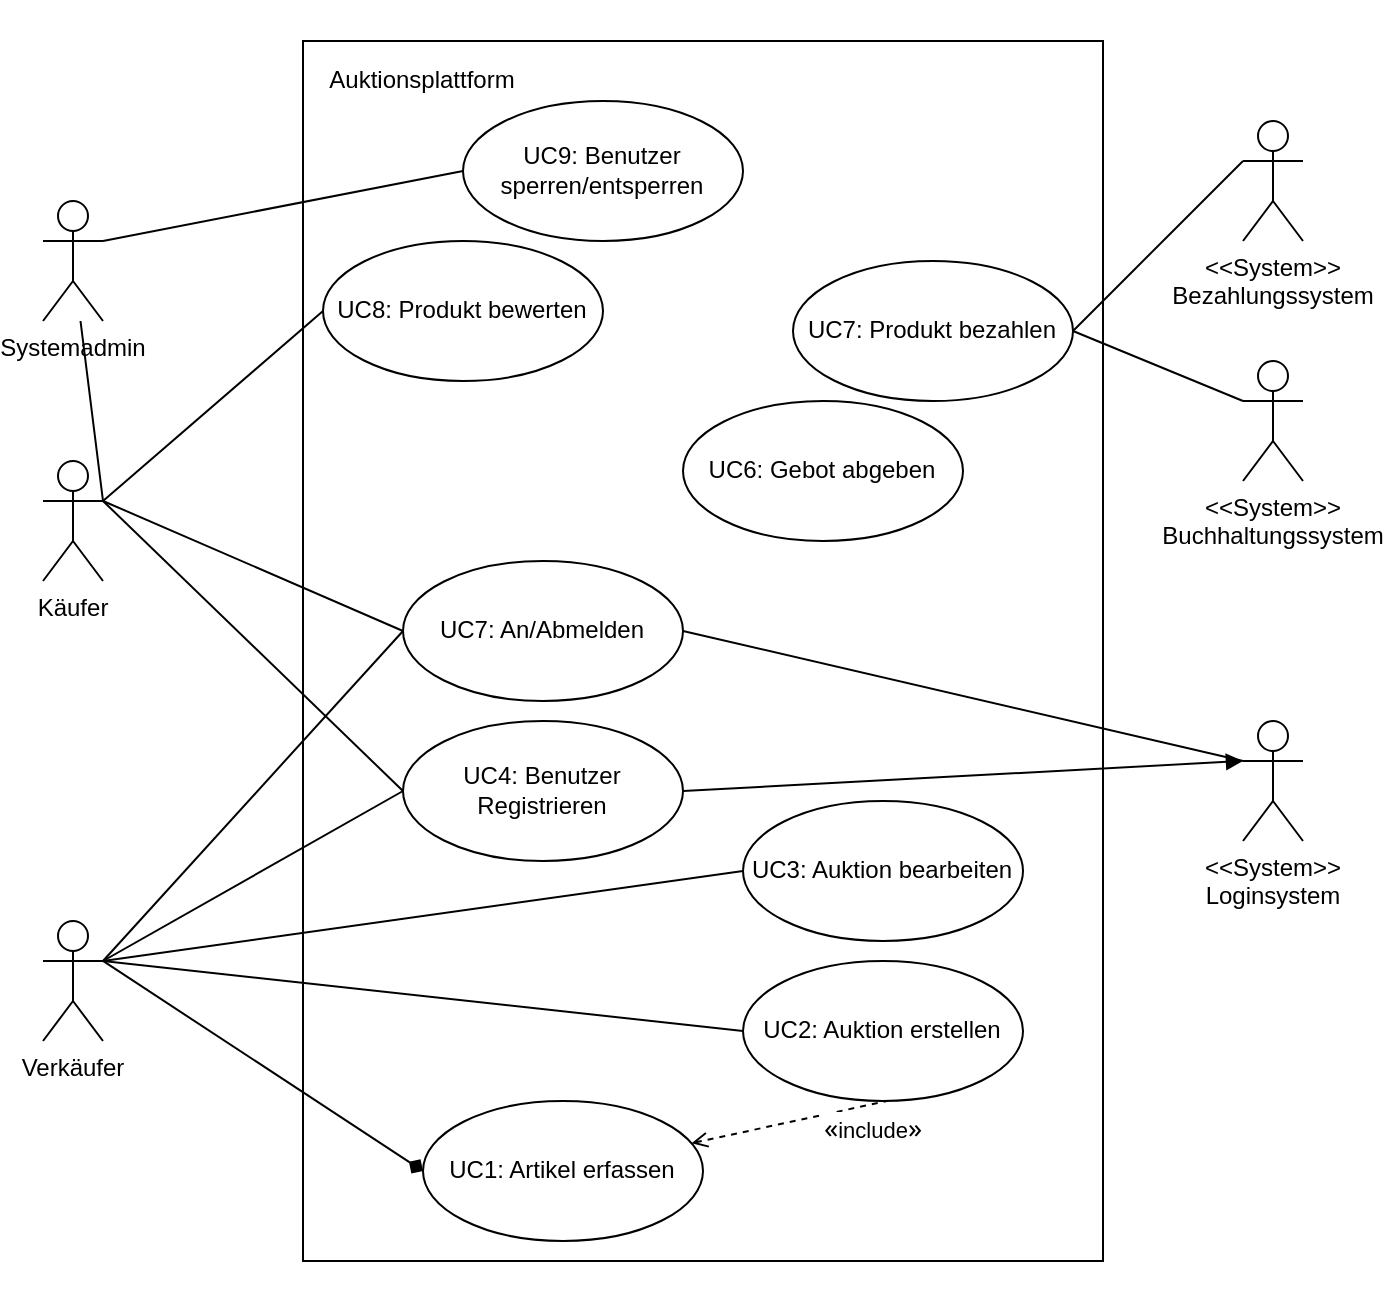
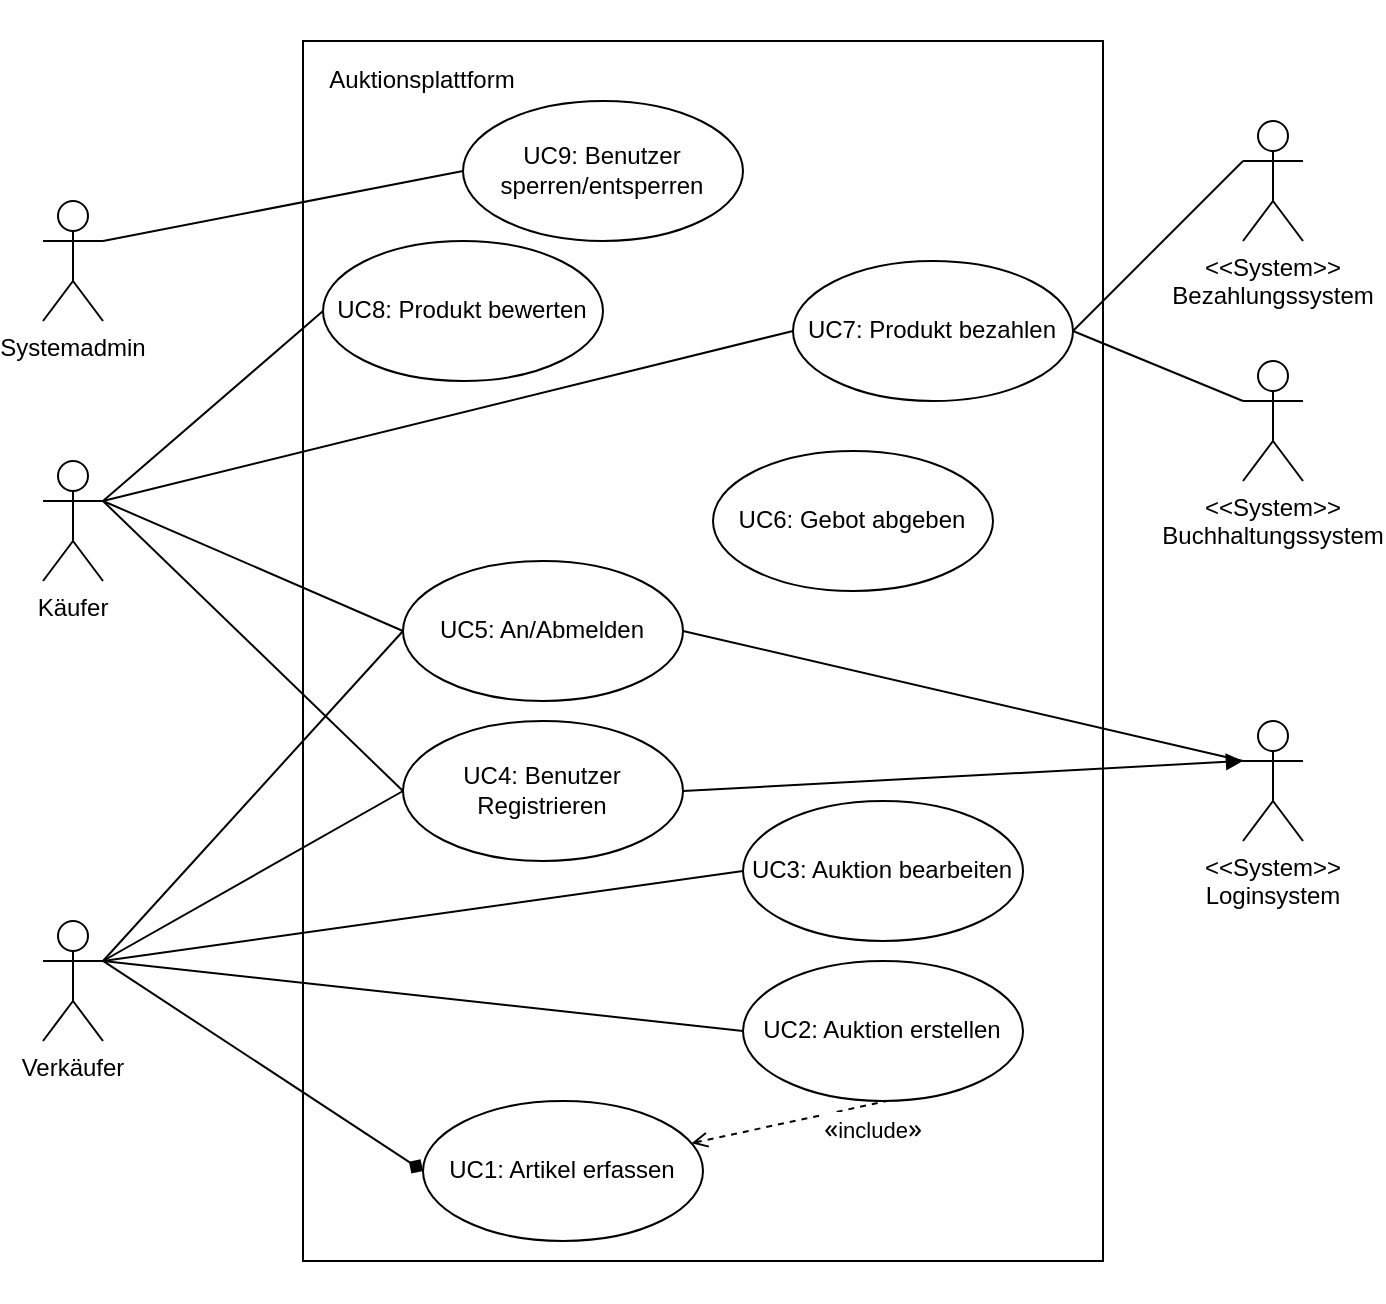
- <mxCell id="32" value="" style="endArrow=none;html=1;exitX=1;exitY=0.333;exitDx=0;exitDy=0;exitPerimeter=0;" edge="1" parent="1" source="4" target="6"><mxGeometry width="50" height="50" relative="1" as="geometry"><mxPoint x="60" y="360" as="sourcePoint" /><mxPoint x="170" y="165" as="targetPoint" /></mxGeometry></mxCell>
+ <mxCell id="32" value="" style="endArrow=none;html=1;entryX=0;entryY=0.5;entryDx=0;entryDy=0;exitX=1;exitY=0.333;exitDx=0;exitDy=0;exitPerimeter=0;" edge="1" parent="1" source="4" target="31"><mxGeometry width="50" height="50" relative="1" as="geometry"><mxPoint x="60" y="360" as="sourcePoint" /><mxPoint x="170" y="165" as="targetPoint" /></mxGeometry></mxCell>
- <mxCell id="14" value="UC6: Gebot abgeben" style="ellipse;whiteSpace=wrap;html=1;fillColor=none;" parent="1" vertex="1"><mxGeometry x="340" y="200" width="140" height="70" as="geometry" /></mxCell>
+ <mxCell id="14" value="UC6: Gebot abgeben" style="ellipse;whiteSpace=wrap;html=1;fillColor=none;" parent="1" vertex="1"><mxGeometry x="355" y="225" width="140" height="70" as="geometry" /></mxCell>
- <mxCell id="20" value="UC7: An/Abmelden" style="ellipse;whiteSpace=wrap;html=1;" vertex="1" parent="1"><mxGeometry x="200" y="280" width="140" height="70" as="geometry" /></mxCell>
+ <mxCell id="20" value="UC5: An/Abmelden" style="ellipse;whiteSpace=wrap;html=1;" vertex="1" parent="1"><mxGeometry x="200" y="280" width="140" height="70" as="geometry" /></mxCell>
